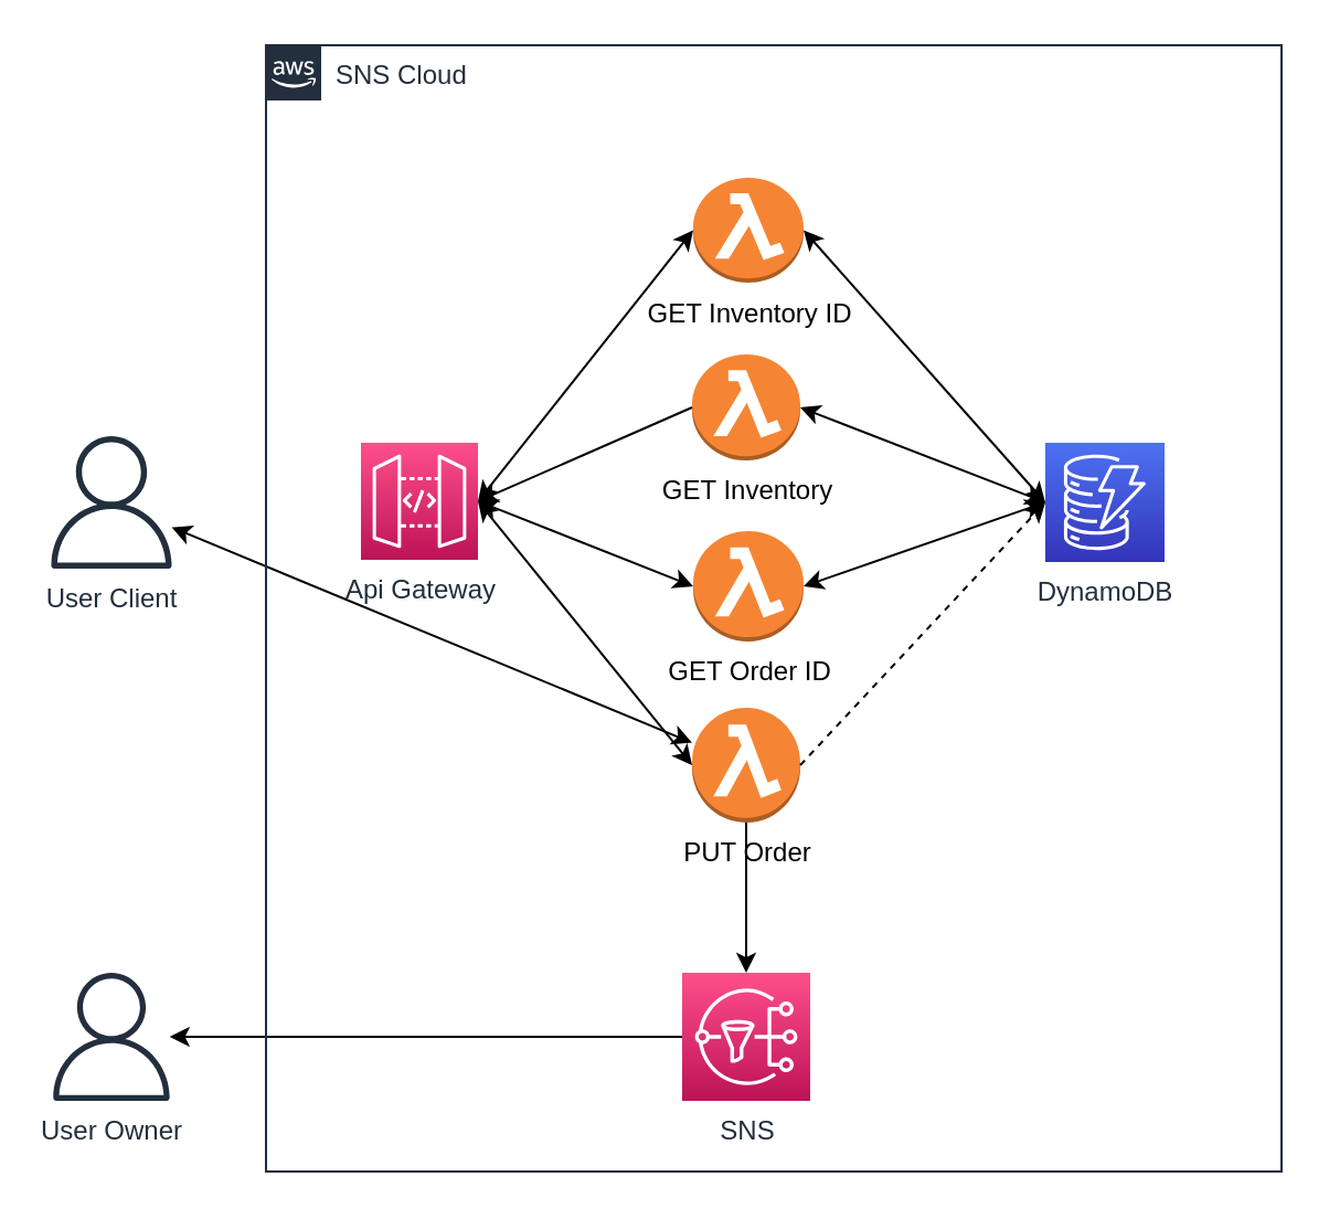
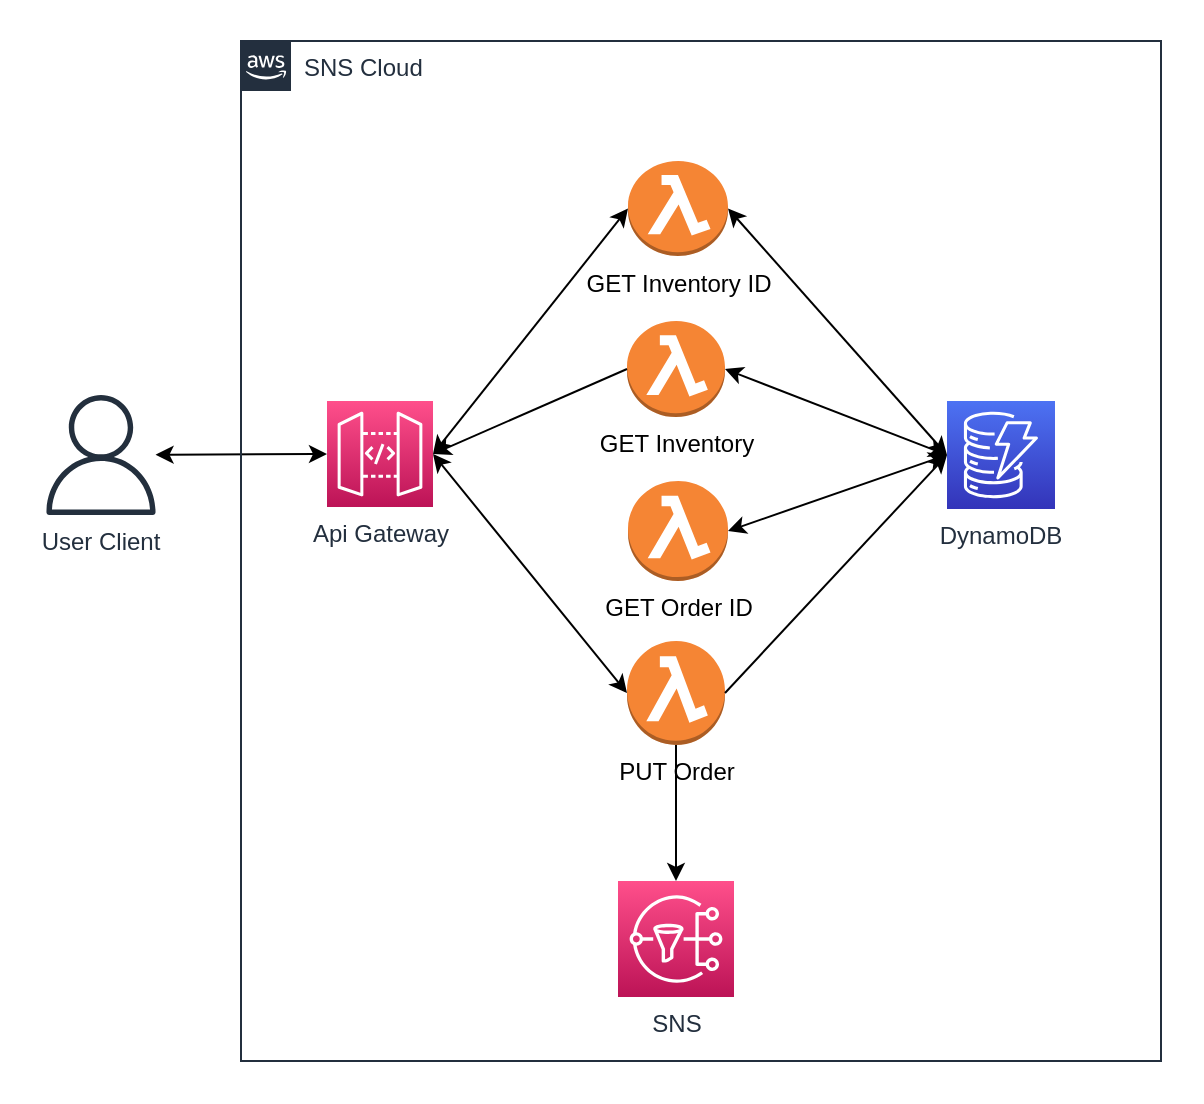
- <mxCell id="11" value="" style="endArrow=classic;startArrow=classic;html=1;rounded=0;exitX=1;exitY=0.5;exitDx=0;exitDy=0;exitPerimeter=0;entryX=0;entryY=0.5;entryDx=0;entryDy=0;entryPerimeter=0;" edge="1" parent="1" source="4" target="10"><mxGeometry width="50" height="50" relative="1" as="geometry"><mxPoint x="363" y="270" as="sourcePoint" /><mxPoint x="413" y="220" as="targetPoint" /></mxGeometry></mxCell>
- <mxCell id="21" value="" style="endArrow=classic;startArrow=classic;html=1;rounded=0;" edge="1" parent="1" source="5" target="8"><mxGeometry width="50" height="50" relative="1" as="geometry"><mxPoint x="260" y="310" as="sourcePoint" /><mxPoint x="310" y="260" as="targetPoint" /></mxGeometry></mxCell>
+ <mxCell id="21" value="" style="endArrow=classic;startArrow=classic;html=1;rounded=0;entryX=0;entryY=0.5;entryDx=0;entryDy=0;entryPerimeter=0;" edge="1" parent="1" source="5" target="4"><mxGeometry width="50" height="50" relative="1" as="geometry"><mxPoint x="260" y="310" as="sourcePoint" /><mxPoint x="310" y="260" as="targetPoint" /></mxGeometry></mxCell>
- <mxCell id="18" value="" style="endArrow=classic;html=1;rounded=0;exitX=1;exitY=0.5;exitDx=0;exitDy=0;exitPerimeter=0;entryX=0;entryY=0.5;entryDx=0;entryDy=0;entryPerimeter=0;dashed=1;" edge="1" parent="1" source="8" target="3"><mxGeometry width="50" height="50" relative="1" as="geometry"><mxPoint x="313" y="270" as="sourcePoint" /><mxPoint x="363" y="220" as="targetPoint" /></mxGeometry></mxCell>
+ <mxCell id="18" value="" style="endArrow=classic;html=1;rounded=0;exitX=1;exitY=0.5;exitDx=0;exitDy=0;exitPerimeter=0;entryX=0;entryY=0.5;entryDx=0;entryDy=0;entryPerimeter=0;" edge="1" parent="1" source="8" target="3"><mxGeometry width="50" height="50" relative="1" as="geometry"><mxPoint x="313" y="270" as="sourcePoint" /><mxPoint x="363" y="220" as="targetPoint" /></mxGeometry></mxCell>
- <mxCell id="7" value="User Owner" style="sketch=0;outlineConnect=0;fontColor=#232F3E;gradientColor=none;fillColor=#232F3D;strokeColor=none;dashed=0;verticalLabelPosition=bottom;verticalAlign=top;align=center;html=1;fontSize=12;fontStyle=0;aspect=fixed;pointerEvents=1;shape=mxgraph.aws4.user;" parent="1" vertex="1"><mxGeometry x="21" y="440" width="58" height="58" as="geometry" /></mxCell>
- <mxCell id="20" value="" style="endArrow=classic;html=1;rounded=0;exitX=0;exitY=0.5;exitDx=0;exitDy=0;exitPerimeter=0;" edge="1" parent="1" source="6" target="7"><mxGeometry width="50" height="50" relative="1" as="geometry"><mxPoint x="273" y="360" as="sourcePoint" /><mxPoint x="323" y="310" as="targetPoint" /></mxGeometry></mxCell>
